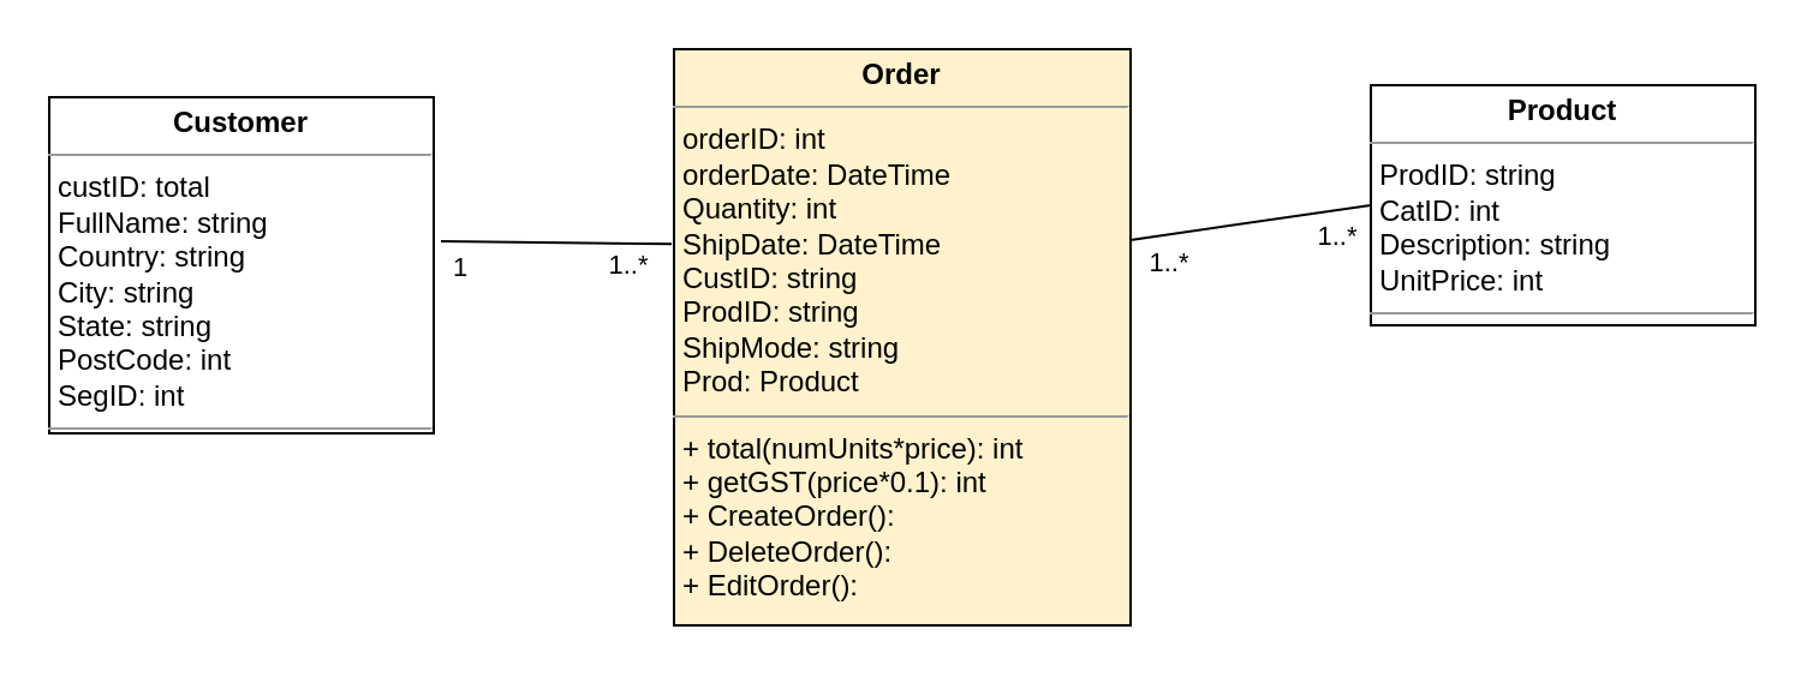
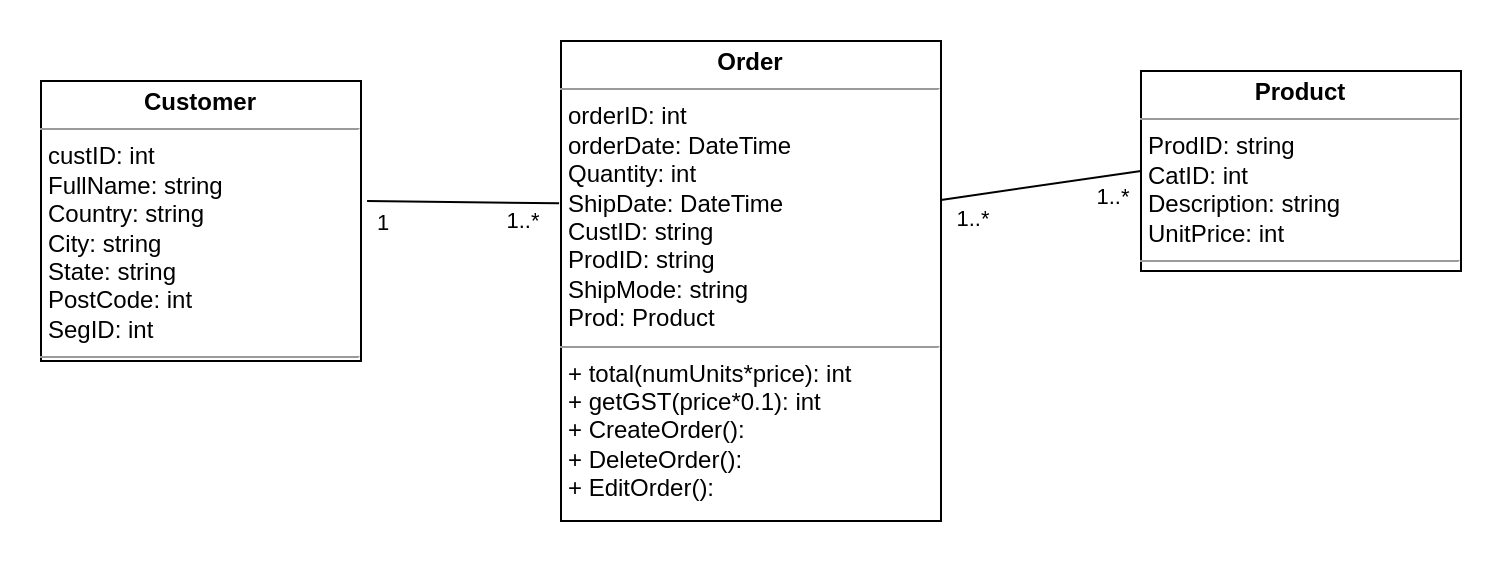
- <mxCell id="6" value="&lt;p style=&quot;margin:0px;margin-top:4px;text-align:center;&quot;&gt;&lt;b&gt;Customer&lt;/b&gt;&lt;/p&gt;&lt;hr size=&quot;1&quot;&gt;&lt;p style=&quot;margin:0px;margin-left:4px;&quot;&gt;custID: total&lt;/p&gt;&lt;p style=&quot;margin:0px;margin-left:4px;&quot;&gt;FullName: string&lt;/p&gt;&lt;p style=&quot;margin:0px;margin-left:4px;&quot;&gt;Country: string&lt;/p&gt;&lt;p style=&quot;margin:0px;margin-left:4px;&quot;&gt;City: string&lt;/p&gt;&lt;p style=&quot;margin:0px;margin-left:4px;&quot;&gt;State: string&lt;/p&gt;&lt;p style=&quot;margin:0px;margin-left:4px;&quot;&gt;PostCode: int&lt;/p&gt;&lt;p style=&quot;margin:0px;margin-left:4px;&quot;&gt;SegID: int&lt;/p&gt;&lt;hr size=&quot;1&quot;&gt;&lt;p style=&quot;margin:0px;margin-left:4px;&quot;&gt;&lt;br&gt;&lt;/p&gt;" style="verticalAlign=top;align=left;overflow=fill;fontSize=12;fontFamily=Helvetica;html=1;" vertex="1" parent="1"><mxGeometry x="20" y="40" width="160" height="140" as="geometry" /></mxCell>
+ <mxCell id="6" value="&lt;p style=&quot;margin:0px;margin-top:4px;text-align:center;&quot;&gt;&lt;b&gt;Customer&lt;/b&gt;&lt;/p&gt;&lt;hr size=&quot;1&quot;&gt;&lt;p style=&quot;margin:0px;margin-left:4px;&quot;&gt;custID: int&lt;/p&gt;&lt;p style=&quot;margin:0px;margin-left:4px;&quot;&gt;FullName: string&lt;/p&gt;&lt;p style=&quot;margin:0px;margin-left:4px;&quot;&gt;Country: string&lt;/p&gt;&lt;p style=&quot;margin:0px;margin-left:4px;&quot;&gt;City: string&lt;/p&gt;&lt;p style=&quot;margin:0px;margin-left:4px;&quot;&gt;State: string&lt;/p&gt;&lt;p style=&quot;margin:0px;margin-left:4px;&quot;&gt;PostCode: int&lt;/p&gt;&lt;p style=&quot;margin:0px;margin-left:4px;&quot;&gt;SegID: int&lt;/p&gt;&lt;hr size=&quot;1&quot;&gt;&lt;p style=&quot;margin:0px;margin-left:4px;&quot;&gt;&lt;br&gt;&lt;/p&gt;" style="verticalAlign=top;align=left;overflow=fill;fontSize=12;fontFamily=Helvetica;html=1;" vertex="1" parent="1"><mxGeometry x="20" y="40" width="160" height="140" as="geometry" /></mxCell>
- <mxCell id="2" value="&lt;p style=&quot;margin:0px;margin-top:4px;text-align:center;&quot;&gt;&lt;b&gt;Order&lt;/b&gt;&lt;/p&gt;&lt;hr size=&quot;1&quot;&gt;&lt;p style=&quot;margin:0px;margin-left:4px;&quot;&gt;orderID: int&lt;br&gt;orderDate: DateTime&lt;/p&gt;&lt;p style=&quot;margin:0px;margin-left:4px;&quot;&gt;Quantity: int&lt;/p&gt;&lt;p style=&quot;margin:0px;margin-left:4px;&quot;&gt;ShipDate: DateTime&lt;/p&gt;&lt;p style=&quot;margin:0px;margin-left:4px;&quot;&gt;CustID: string&lt;/p&gt;&lt;p style=&quot;margin:0px;margin-left:4px;&quot;&gt;ProdID: string&lt;/p&gt;&lt;p style=&quot;margin:0px;margin-left:4px;&quot;&gt;ShipMode: string&lt;/p&gt;&lt;p style=&quot;margin:0px;margin-left:4px;&quot;&gt;Prod: Product&lt;/p&gt;&lt;hr size=&quot;1&quot;&gt;&lt;p style=&quot;margin:0px;margin-left:4px;&quot;&gt;+ total(numUnits*price): int&lt;br&gt;+ getGST(price*0.1): int&lt;/p&gt;&lt;p style=&quot;margin:0px;margin-left:4px;&quot;&gt;+ CreateOrder():&lt;/p&gt;&lt;p style=&quot;margin:0px;margin-left:4px;&quot;&gt;+ DeleteOrder():&lt;/p&gt;&lt;p style=&quot;margin:0px;margin-left:4px;&quot;&gt;+ EditOrder():&lt;/p&gt;" style="verticalAlign=top;align=left;overflow=fill;fontSize=12;fontFamily=Helvetica;html=1;fillColor=#fff2cc;" vertex="1" parent="1"><mxGeometry x="280" y="20" width="190" height="240" as="geometry" /></mxCell>
+ <mxCell id="2" value="&lt;p style=&quot;margin:0px;margin-top:4px;text-align:center;&quot;&gt;&lt;b&gt;Order&lt;/b&gt;&lt;/p&gt;&lt;hr size=&quot;1&quot;&gt;&lt;p style=&quot;margin:0px;margin-left:4px;&quot;&gt;orderID: int&lt;br&gt;orderDate: DateTime&lt;/p&gt;&lt;p style=&quot;margin:0px;margin-left:4px;&quot;&gt;Quantity: int&lt;/p&gt;&lt;p style=&quot;margin:0px;margin-left:4px;&quot;&gt;ShipDate: DateTime&lt;/p&gt;&lt;p style=&quot;margin:0px;margin-left:4px;&quot;&gt;CustID: string&lt;/p&gt;&lt;p style=&quot;margin:0px;margin-left:4px;&quot;&gt;ProdID: string&lt;/p&gt;&lt;p style=&quot;margin:0px;margin-left:4px;&quot;&gt;ShipMode: string&lt;/p&gt;&lt;p style=&quot;margin:0px;margin-left:4px;&quot;&gt;Prod: Product&lt;/p&gt;&lt;hr size=&quot;1&quot;&gt;&lt;p style=&quot;margin:0px;margin-left:4px;&quot;&gt;+ total(numUnits*price): int&lt;br&gt;+ getGST(price*0.1): int&lt;/p&gt;&lt;p style=&quot;margin:0px;margin-left:4px;&quot;&gt;+ CreateOrder():&lt;/p&gt;&lt;p style=&quot;margin:0px;margin-left:4px;&quot;&gt;+ DeleteOrder():&lt;/p&gt;&lt;p style=&quot;margin:0px;margin-left:4px;&quot;&gt;+ EditOrder():&lt;/p&gt;" style="verticalAlign=top;align=left;overflow=fill;fontSize=12;fontFamily=Helvetica;html=1;" vertex="1" parent="1"><mxGeometry x="280" y="20" width="190" height="240" as="geometry" /></mxCell>
